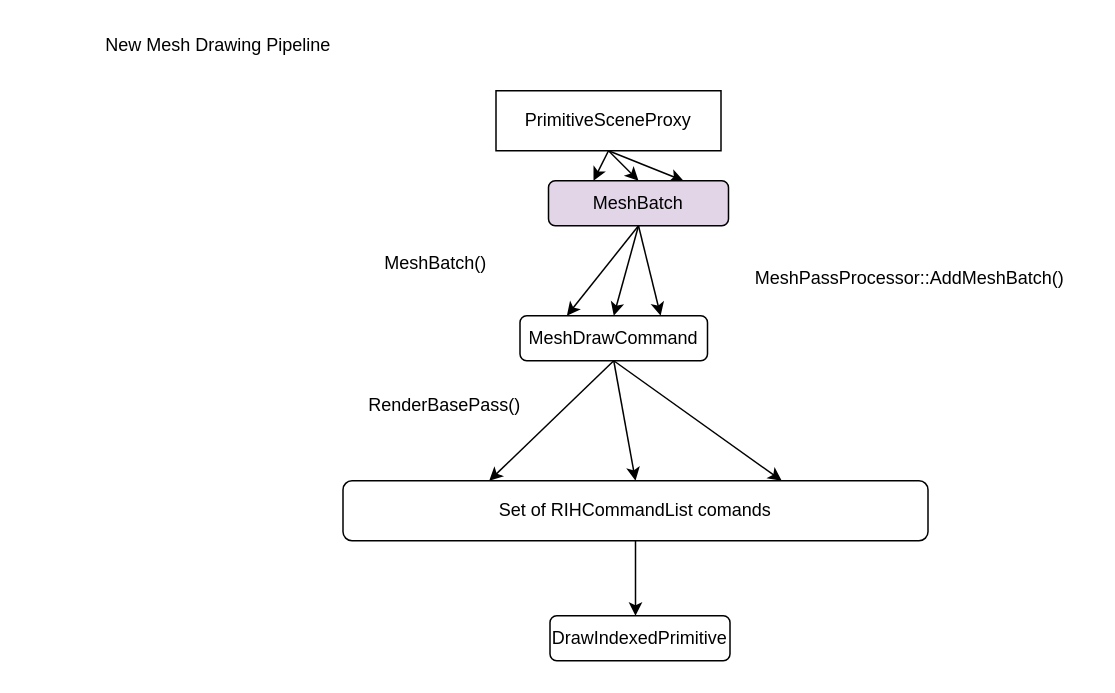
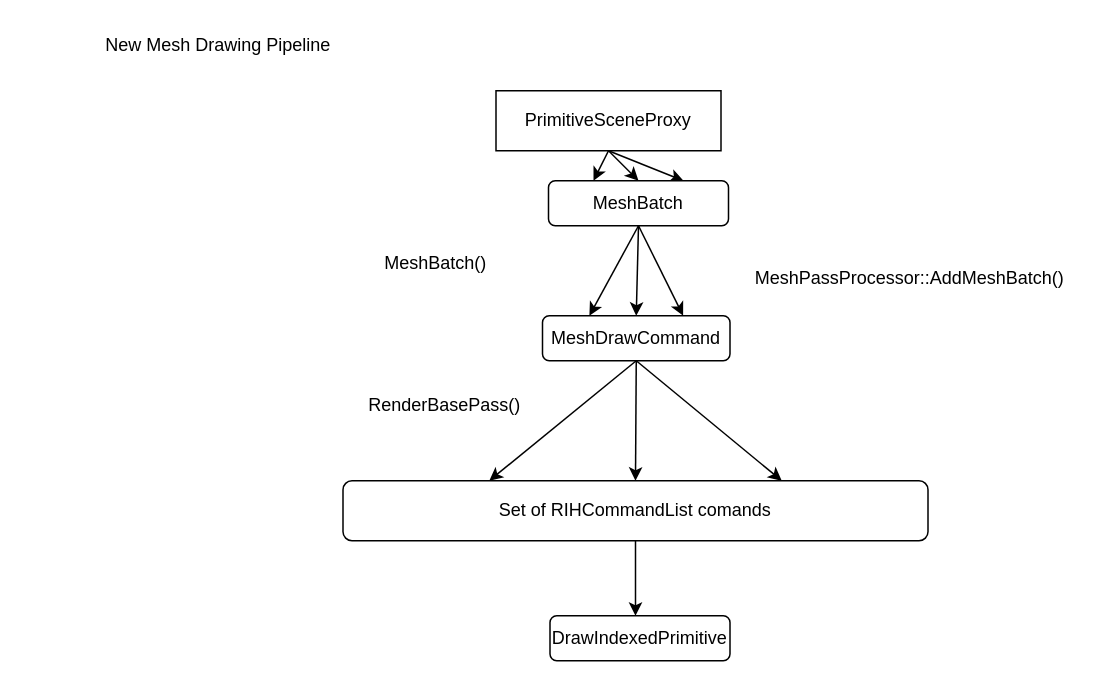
- <mxCell id="7" value="MeshBatch&lt;br&gt;" style="rounded=1;whiteSpace=wrap;html=1;fillColor=#e1d5e7;" parent="1" vertex="1"><mxGeometry x="365" y="120" width="120" height="30" as="geometry" /></mxCell>
+ <mxCell id="7" value="MeshBatch&lt;br&gt;" style="rounded=1;whiteSpace=wrap;html=1;" parent="1" vertex="1"><mxGeometry x="365" y="120" width="120" height="30" as="geometry" /></mxCell>
- <mxCell id="8" value="MeshDrawCommand" style="rounded=1;whiteSpace=wrap;html=1;" parent="1" vertex="1"><mxGeometry x="346" y="210" width="125" height="30" as="geometry" /></mxCell>
+ <mxCell id="8" value="MeshDrawCommand" style="rounded=1;whiteSpace=wrap;html=1;" parent="1" vertex="1"><mxGeometry x="361" y="210" width="125" height="30" as="geometry" /></mxCell>
